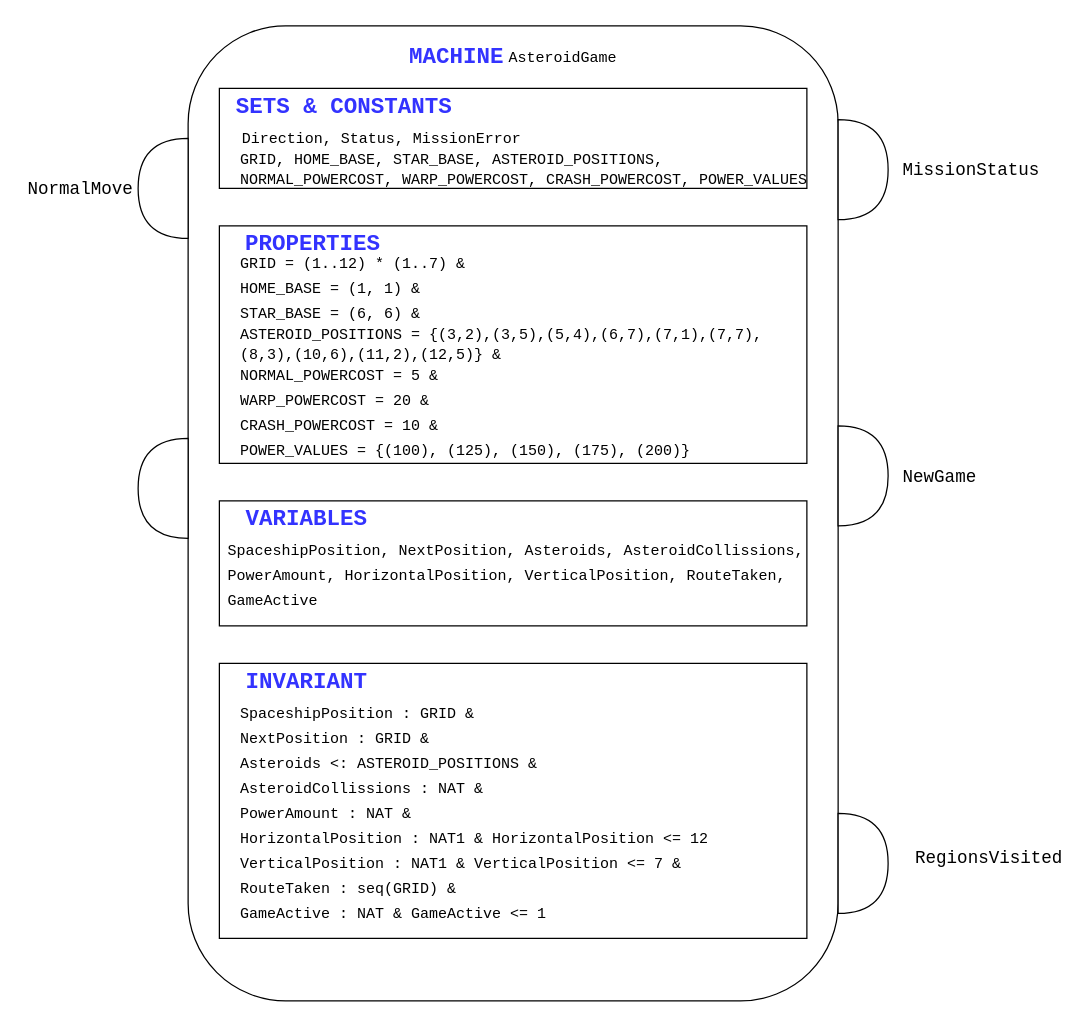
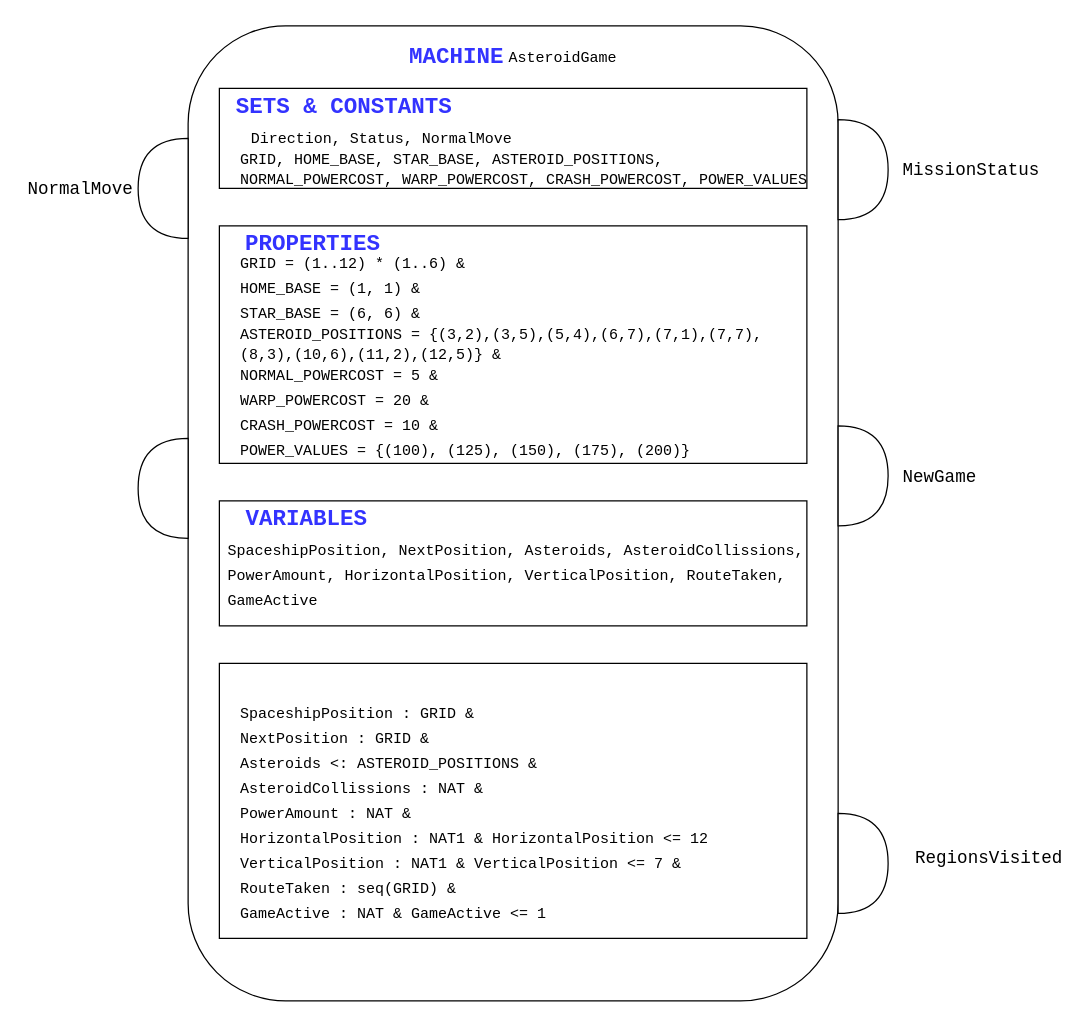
- <mxCell id="7" value="&lt;font face=&quot;Courier New&quot;&gt;Direction, Status, MissionError&lt;/font&gt;" style="rounded=0;textDirection=ltr;labelBorderColor=none;whiteSpace=wrap;html=1;fillColor=default;strokeColor=none;" vertex="1" parent="1"><mxGeometry x="190" y="100" width="230" height="20" as="geometry" /></mxCell>
+ <mxCell id="7" value="&lt;font face=&quot;Courier New&quot;&gt;Direction, Status, NormalMove&lt;/font&gt;" style="rounded=0;textDirection=ltr;labelBorderColor=none;whiteSpace=wrap;html=1;fillColor=default;strokeColor=none;" vertex="1" parent="1"><mxGeometry x="190" y="100" width="230" height="20" as="geometry" /></mxCell>
- <mxCell id="11" value="&lt;font face=&quot;Courier New&quot;&gt;GRID = (1..12) * (1..7) &amp;amp;&lt;/font&gt;" style="text;html=1;strokeColor=none;fillColor=none;align=left;verticalAlign=middle;whiteSpace=wrap;rounded=0;" vertex="1" parent="1"><mxGeometry x="190" y="200" width="460" height="20" as="geometry" /></mxCell>
+ <mxCell id="11" value="&lt;font face=&quot;Courier New&quot;&gt;GRID = (1..12) * (1..6) &amp;amp;&lt;/font&gt;" style="text;html=1;strokeColor=none;fillColor=none;align=left;verticalAlign=middle;whiteSpace=wrap;rounded=0;" vertex="1" parent="1"><mxGeometry x="190" y="200" width="460" height="20" as="geometry" /></mxCell>
- <mxCell id="25" value="&lt;h2&gt;&lt;b&gt;&lt;font color=&quot;#3333ff&quot; face=&quot;Courier New&quot;&gt;INVARIANT&lt;/font&gt;&lt;/b&gt;&lt;/h2&gt;" style="text;html=1;strokeColor=none;fillColor=none;align=center;verticalAlign=middle;whiteSpace=wrap;rounded=0;" vertex="1" parent="1"><mxGeometry x="180" y="530" width="130" height="30" as="geometry" /></mxCell>
